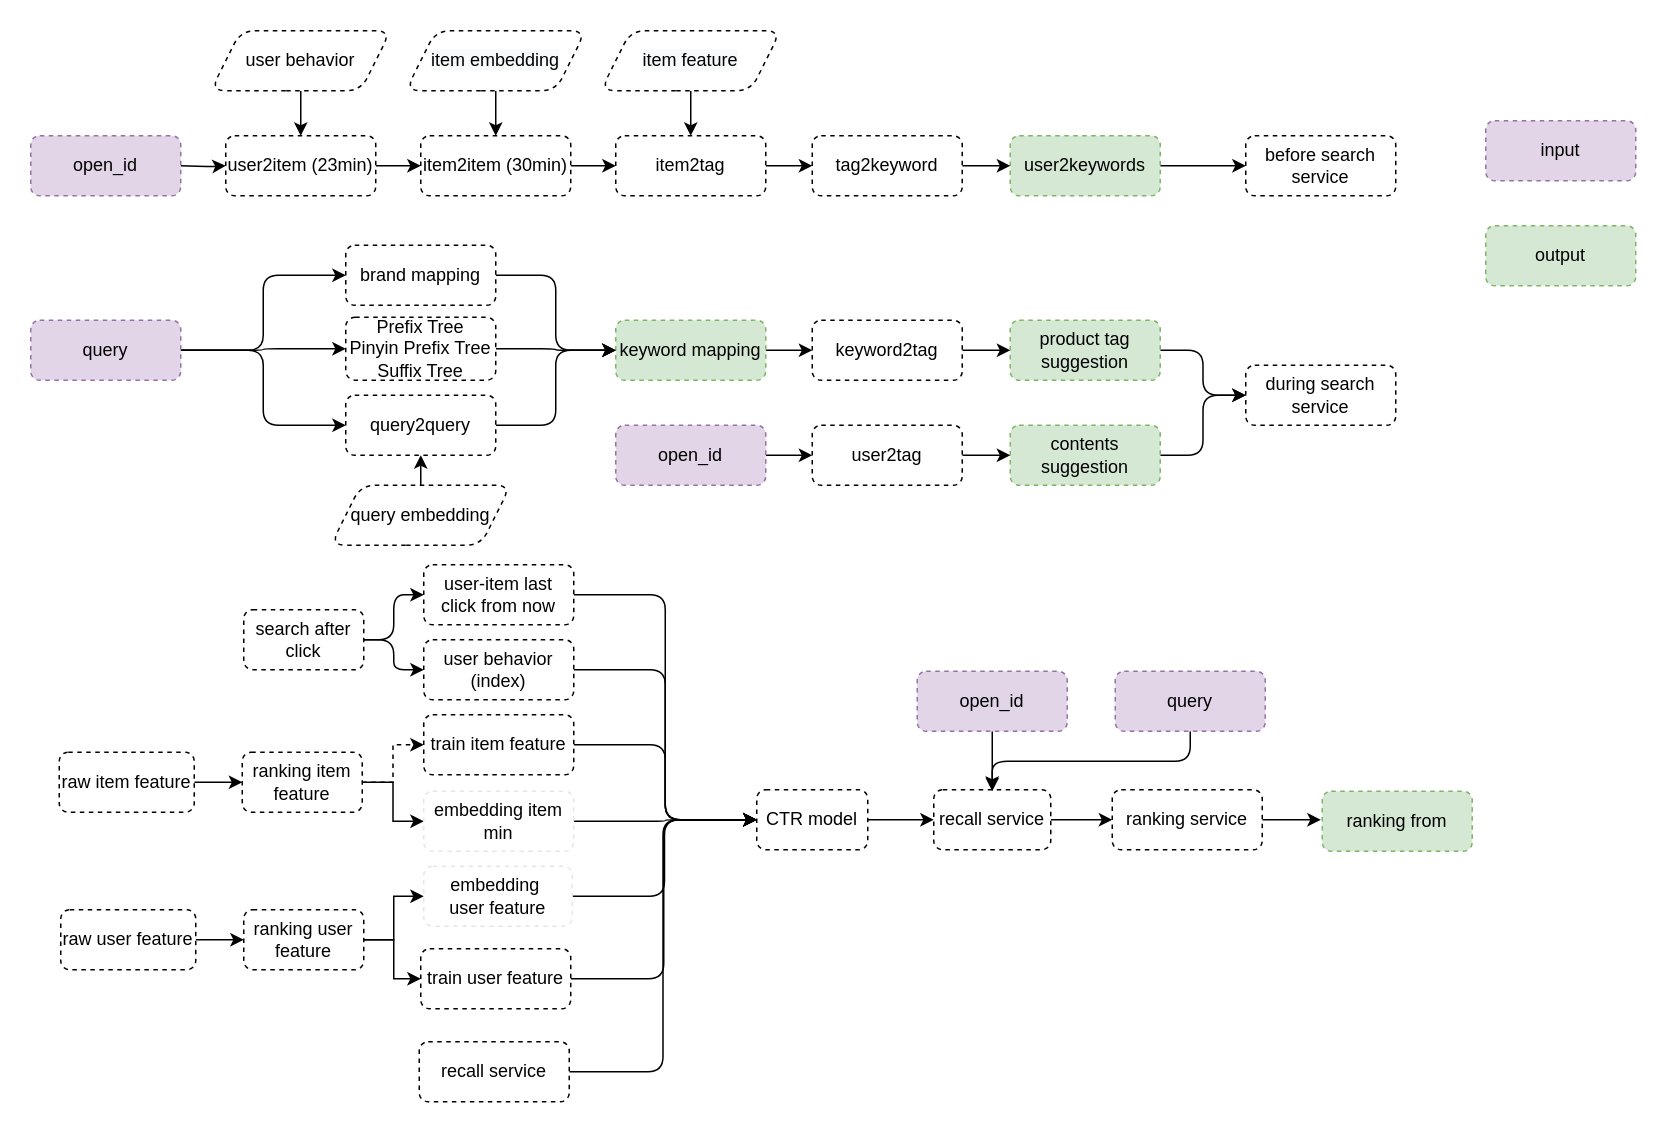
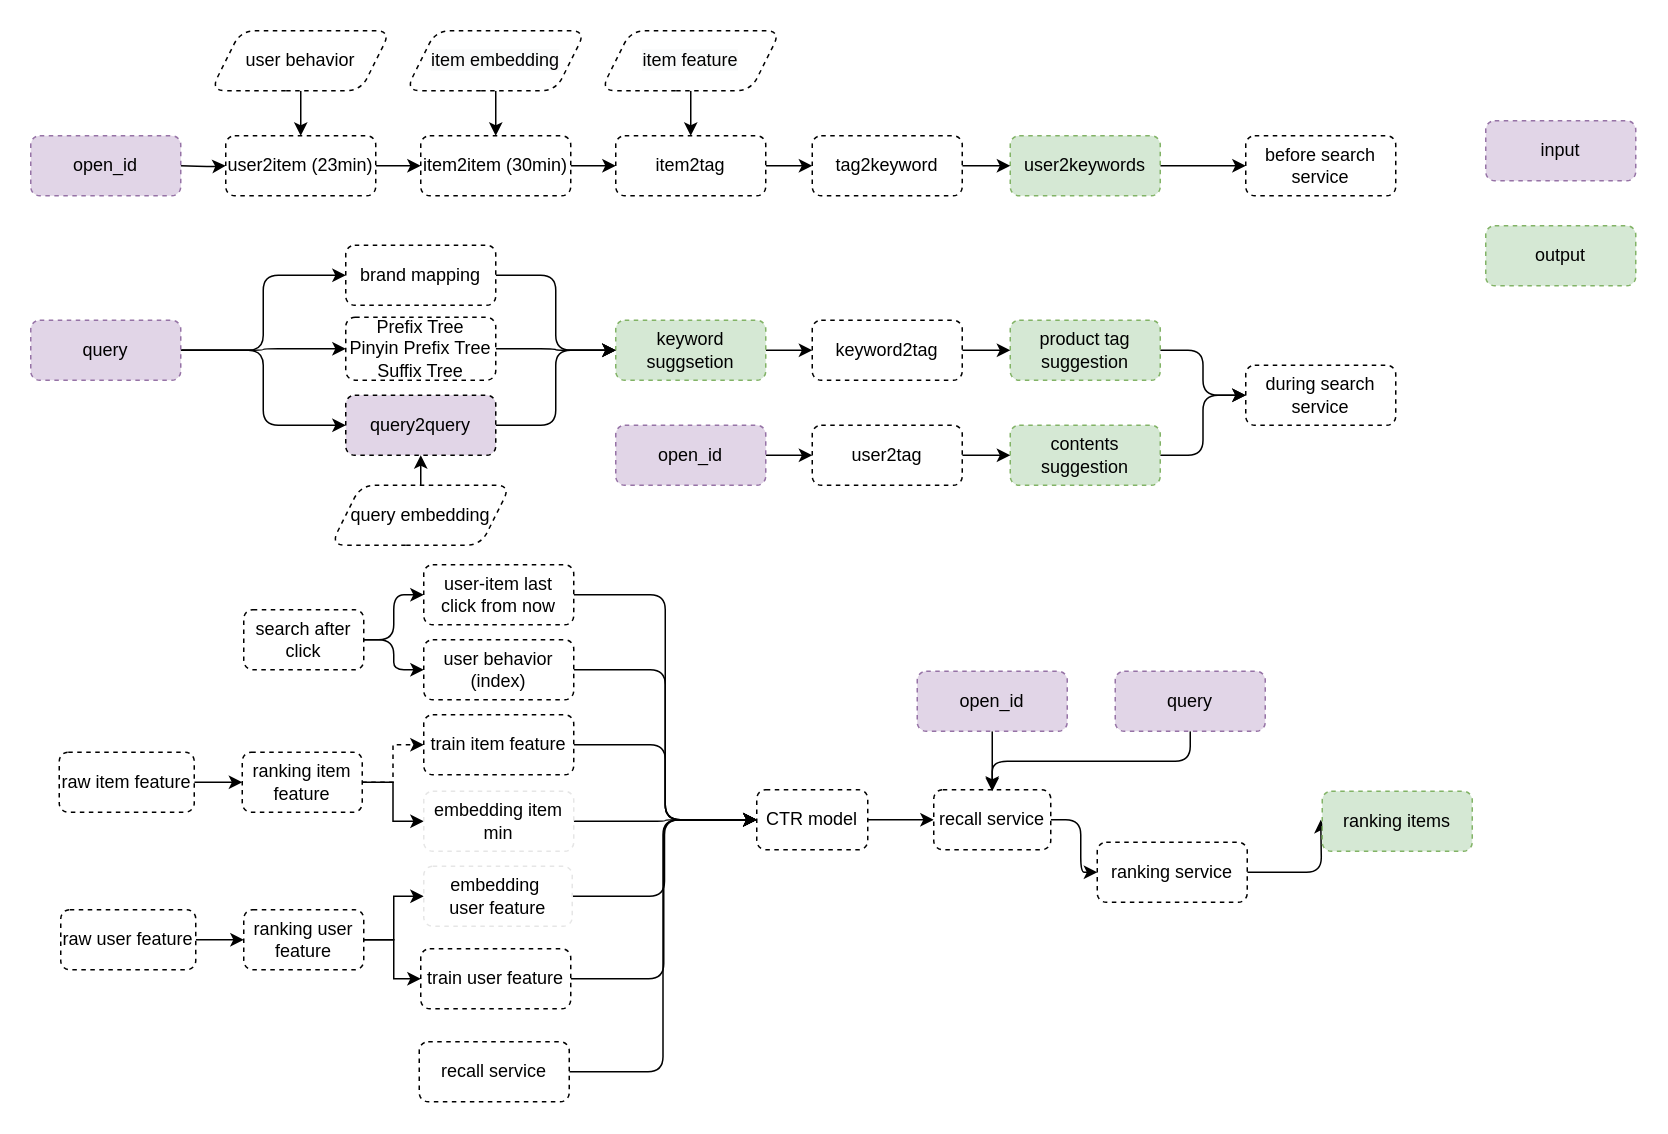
- <mxCell id="38" value="keyword mapping" style="whiteSpace=wrap;html=1;dashed=1;fillColor=#d5e8d4;strokeColor=#82b366;rounded=1;" vertex="1" parent="1"><mxGeometry x="410" y="213" width="100" height="40" as="geometry" /></mxCell>
+ <mxCell id="38" value="keyword suggsetion" style="whiteSpace=wrap;html=1;dashed=1;fillColor=#d5e8d4;strokeColor=#82b366;rounded=1;" vertex="1" parent="1"><mxGeometry x="410" y="213" width="100" height="40" as="geometry" /></mxCell>
- <mxCell id="67" value="query2query" style="whiteSpace=wrap;html=1;dashed=1;rounded=1;" vertex="1" parent="1"><mxGeometry x="230" y="263" width="100" height="40" as="geometry" /></mxCell>
+ <mxCell id="67" value="query2query" style="whiteSpace=wrap;html=1;dashed=1;rounded=1;fillColor=#e1d5e7;" vertex="1" parent="1"><mxGeometry x="230" y="263" width="100" height="40" as="geometry" /></mxCell>
- <mxCell id="5" value="ranking service" style="whiteSpace=wrap;html=1;dashed=1;rounded=1;" vertex="1" parent="1"><mxGeometry x="741" y="526" width="100" height="40" as="geometry" /></mxCell>
+ <mxCell id="5" value="ranking service" style="whiteSpace=wrap;html=1;dashed=1;rounded=1;" vertex="1" parent="1"><mxGeometry x="731" y="561" width="100" height="40" as="geometry" /></mxCell>
- <mxCell id="77" value="ranking from" style="whiteSpace=wrap;html=1;dashed=1;fillColor=#d5e8d4;strokeColor=#82b366;rounded=1;" vertex="1" parent="1"><mxGeometry x="881" y="527" width="100" height="40" as="geometry" /></mxCell>
+ <mxCell id="77" value="ranking items" style="whiteSpace=wrap;html=1;dashed=1;fillColor=#d5e8d4;strokeColor=#82b366;rounded=1;" vertex="1" parent="1"><mxGeometry x="881" y="527" width="100" height="40" as="geometry" /></mxCell>
